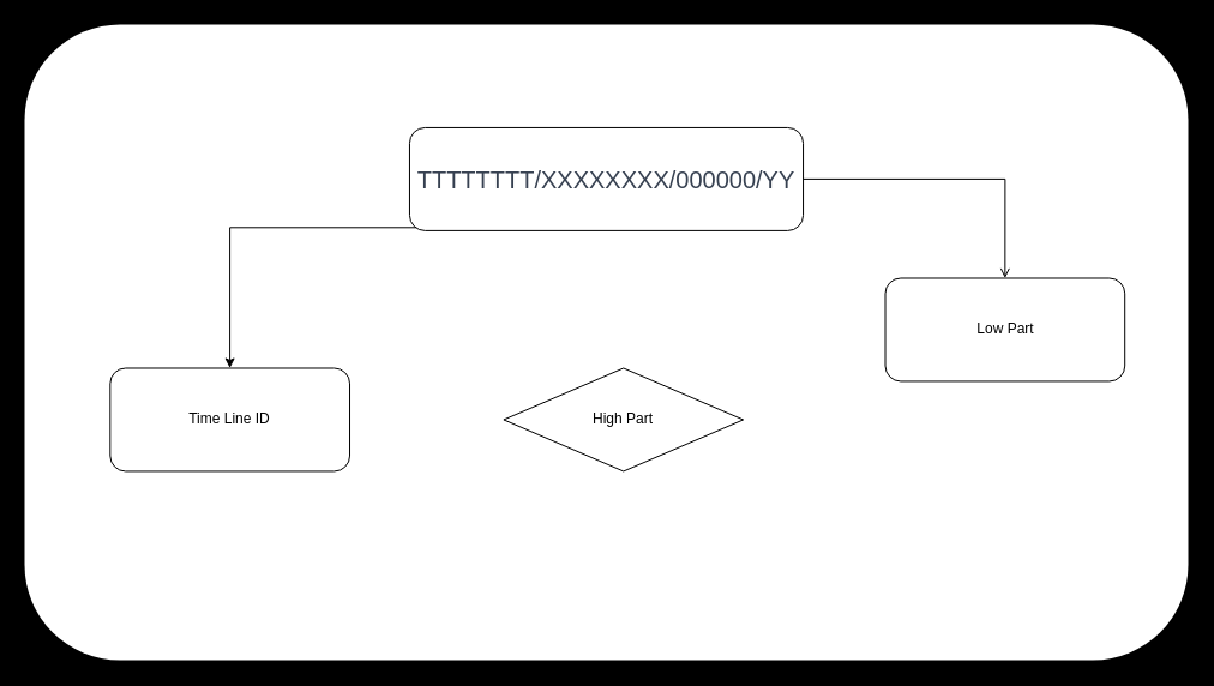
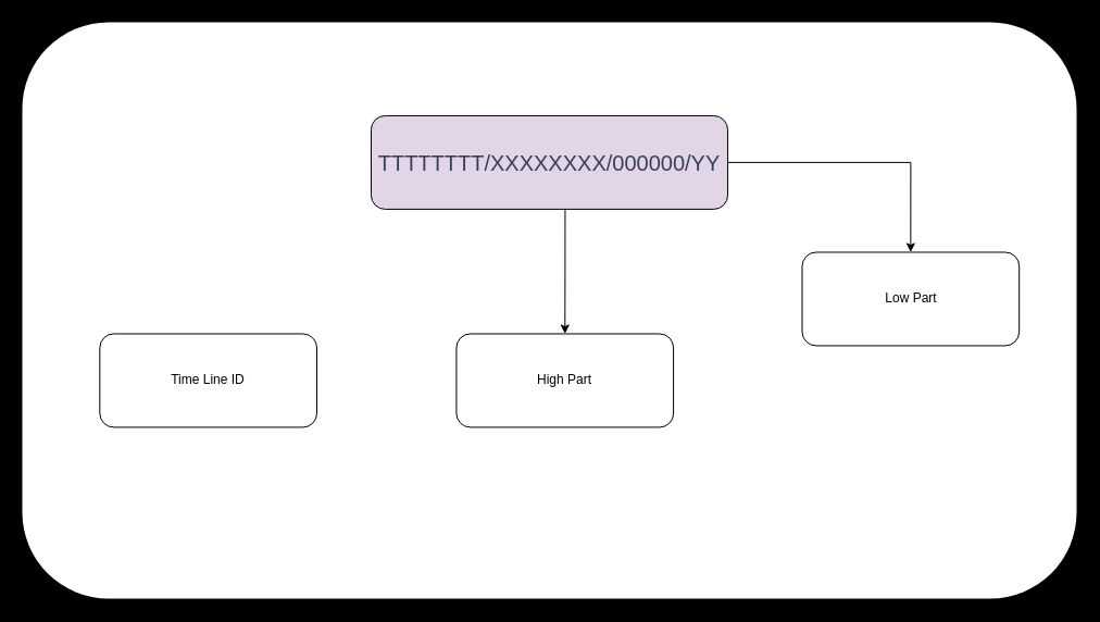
- <mxCell id="6" value="&lt;span style=&quot;color: rgb(55, 65, 81); font-family: Arimo, ui-sans-serif, system-ui, sans-serif, &amp;quot;Apple Color Emoji&amp;quot;, &amp;quot;Segoe UI Emoji&amp;quot;, &amp;quot;Segoe UI Symbol&amp;quot;, &amp;quot;Noto Color Emoji&amp;quot;; font-size: 20px; text-align: start;&quot;&gt;TTTTTTTT/XXXXXXXX/000000/YY&lt;/span&gt;" style="rounded=1;whiteSpace=wrap;html=1;" vertex="1" parent="2"><mxGeometry x="320.956" y="85.946" width="328.088" height="85.946" as="geometry" /></mxCell>
+ <mxCell id="6" value="&lt;span style=&quot;color: rgb(55, 65, 81); font-family: Arimo, ui-sans-serif, system-ui, sans-serif, &amp;quot;Apple Color Emoji&amp;quot;, &amp;quot;Segoe UI Emoji&amp;quot;, &amp;quot;Segoe UI Symbol&amp;quot;, &amp;quot;Noto Color Emoji&amp;quot;; font-size: 20px; text-align: start;&quot;&gt;TTTTTTTT/XXXXXXXX/000000/YY&lt;/span&gt;" style="rounded=1;whiteSpace=wrap;html=1;fillColor=#e1d5e7;" vertex="1" parent="2"><mxGeometry x="320.956" y="85.946" width="328.088" height="85.946" as="geometry" /></mxCell>
- <mxCell id="4" style="edgeStyle=orthogonalEdgeStyle;rounded=0;orthogonalLoop=1;jettySize=auto;html=1;exitX=0.544;exitY=0.97;exitDx=0;exitDy=0;exitPerimeter=0;" edge="1" parent="2" source="6" target="7"><mxGeometry relative="1" as="geometry"><mxPoint x="499.265" y="186.216" as="sourcePoint" /></mxGeometry></mxCell>
+ <mxCell id="4" style="edgeStyle=orthogonalEdgeStyle;rounded=0;orthogonalLoop=1;jettySize=auto;html=1;exitX=0.544;exitY=0.97;exitDx=0;exitDy=0;exitPerimeter=0;" edge="1" parent="2" source="6" target="8"><mxGeometry relative="1" as="geometry"><mxPoint x="499.265" y="186.216" as="sourcePoint" /></mxGeometry></mxCell>
- <mxCell id="5" style="edgeStyle=orthogonalEdgeStyle;rounded=0;orthogonalLoop=1;jettySize=auto;html=1;entryX=0.5;entryY=0;entryDx=0;entryDy=0;endArrow=open;" edge="1" parent="2" source="6" target="9"><mxGeometry relative="1" as="geometry" /></mxCell>
+ <mxCell id="5" style="edgeStyle=orthogonalEdgeStyle;rounded=0;orthogonalLoop=1;jettySize=auto;html=1;entryX=0.5;entryY=0;entryDx=0;entryDy=0;" edge="1" parent="2" source="6" target="9"><mxGeometry relative="1" as="geometry" /></mxCell>
- <mxCell id="8" value="&lt;div&gt;High Part&lt;br&gt;&lt;/div&gt;" style="rhombus;whiteSpace=wrap;html=1;" vertex="1" parent="2"><mxGeometry x="399.412" y="286.486" width="199.706" height="85.946" as="geometry" /></mxCell>
+ <mxCell id="8" value="&lt;div&gt;High Part&lt;br&gt;&lt;/div&gt;" style="rounded=1;whiteSpace=wrap;html=1;" vertex="1" parent="2"><mxGeometry x="399.412" y="286.486" width="199.706" height="85.946" as="geometry" /></mxCell>
